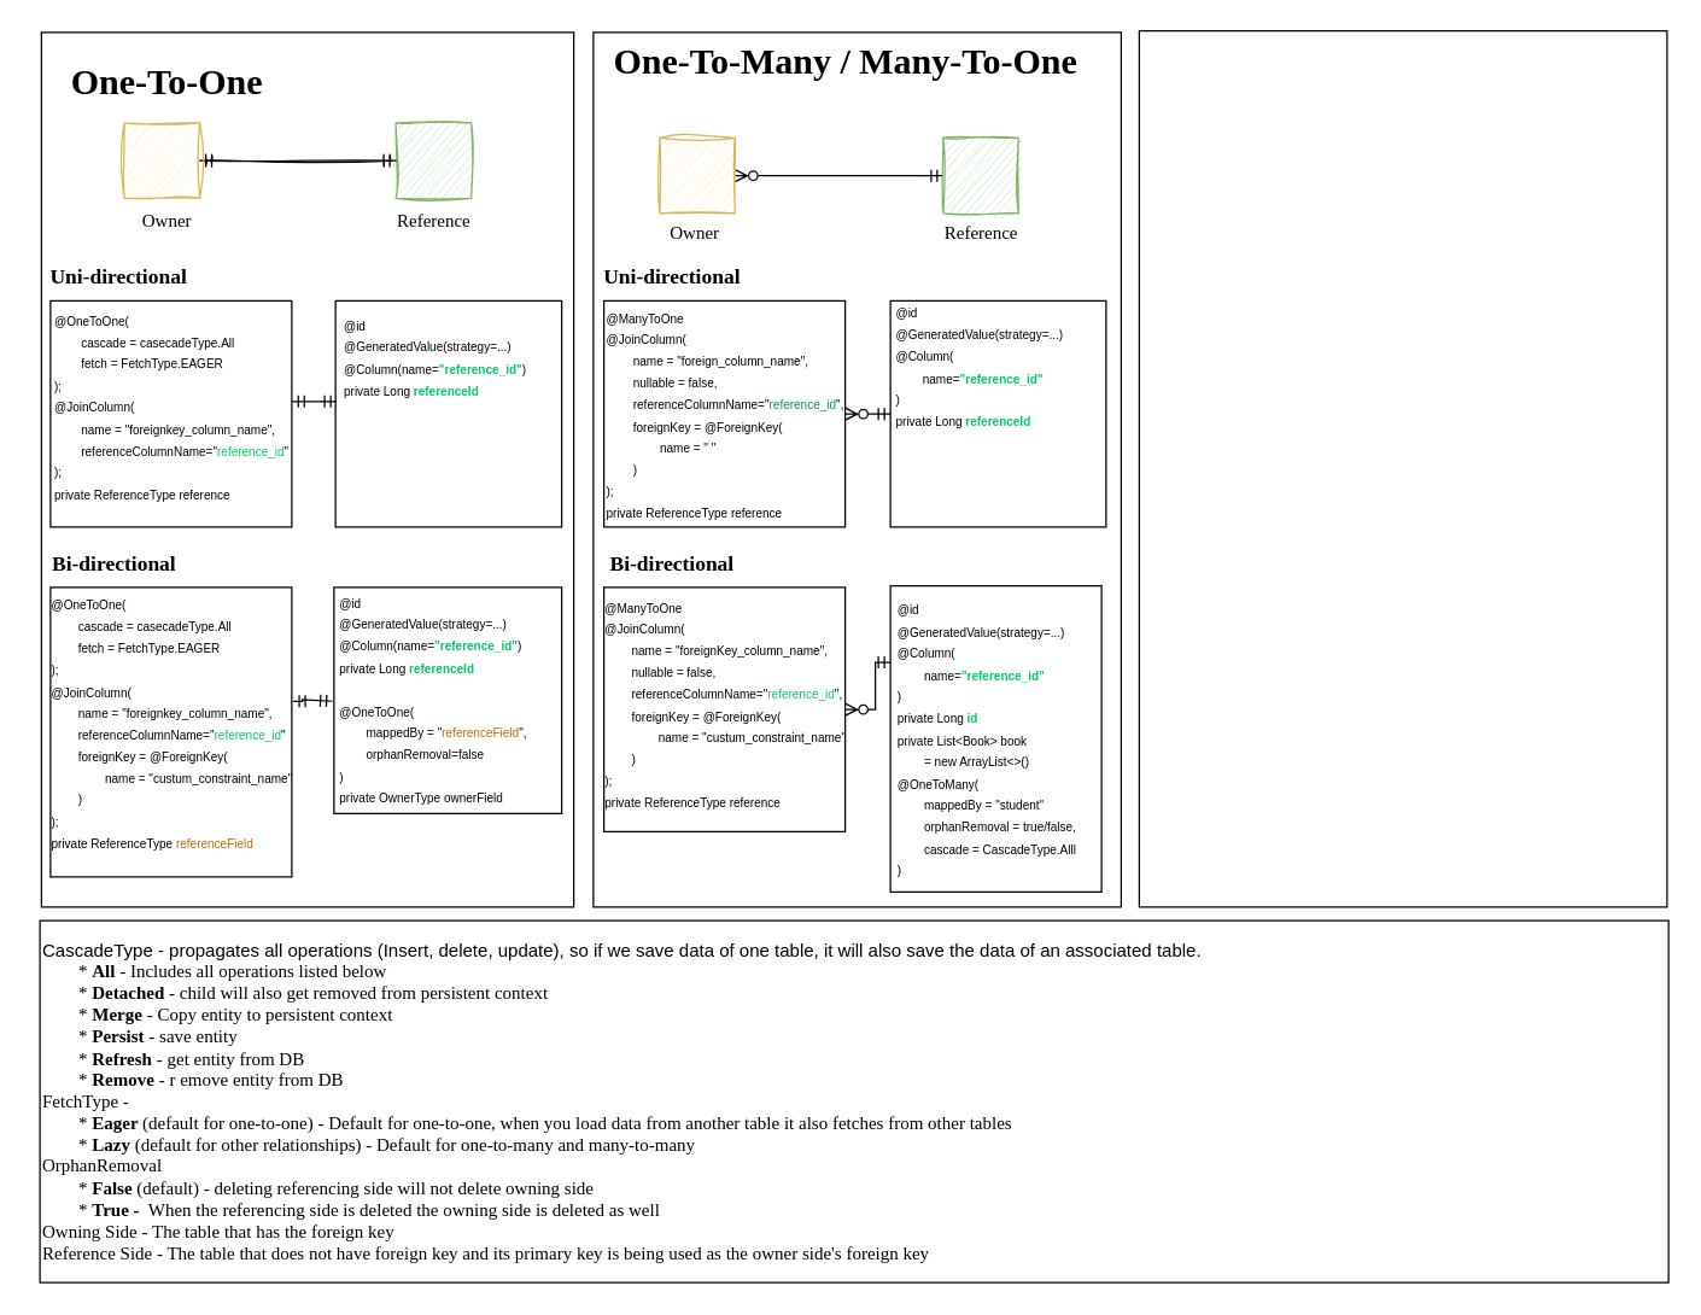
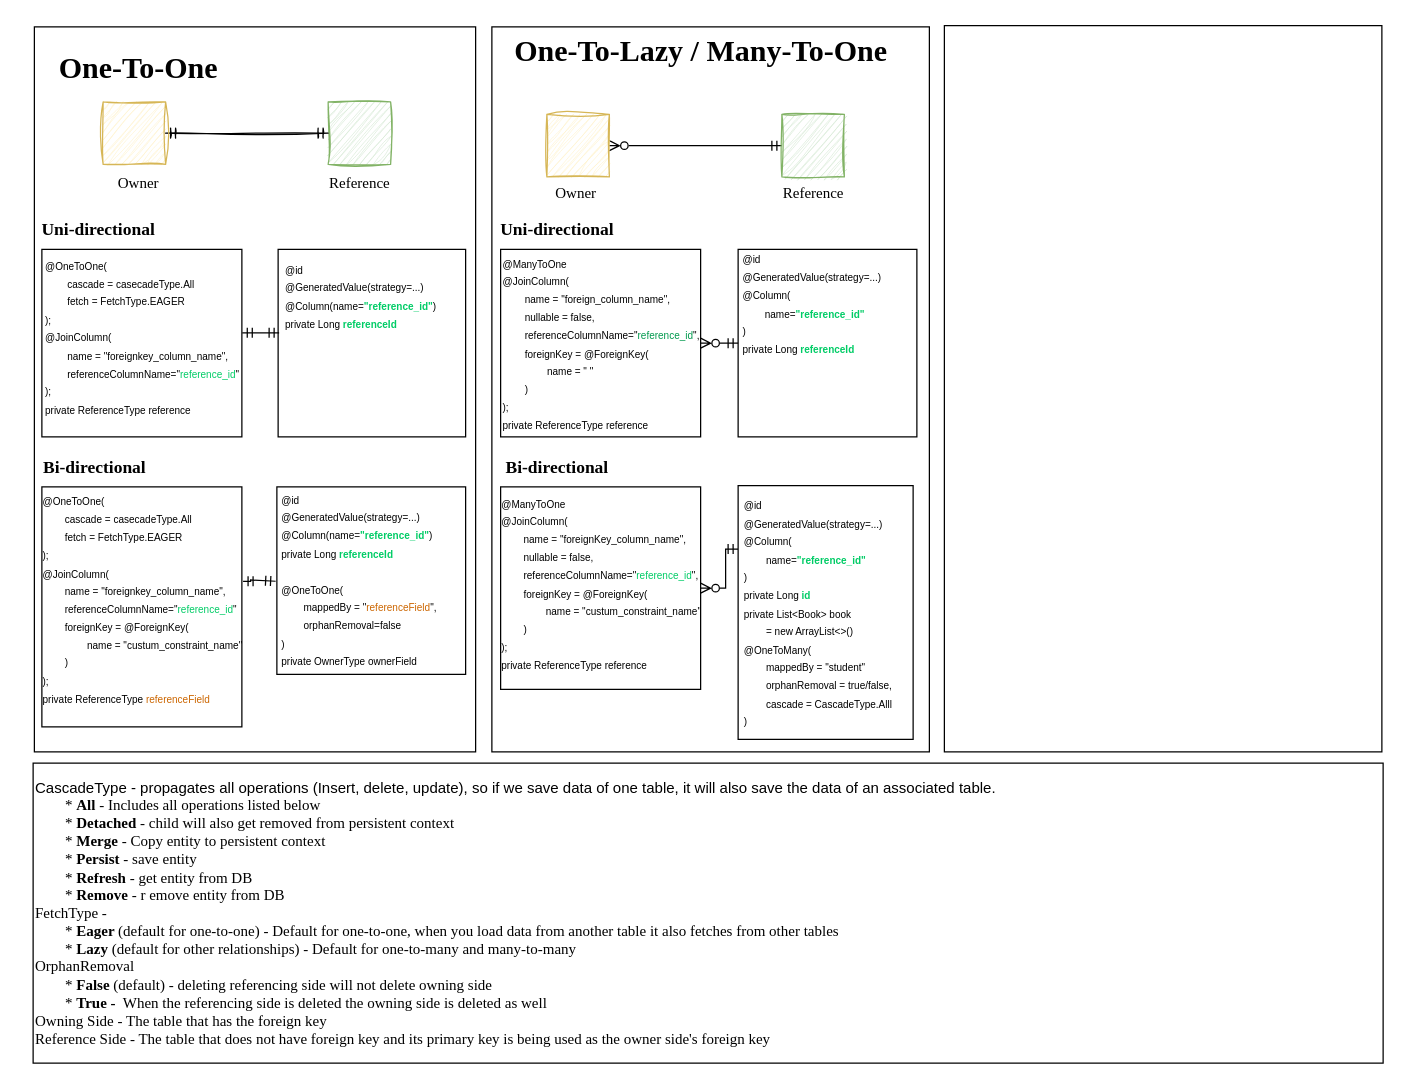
- <mxCell id="19" value="&lt;font style=&quot;font-size: 24px;&quot;&gt;&lt;b style=&quot;&quot;&gt;One-To-Many / Many-To-One&lt;/b&gt;&lt;/font&gt;" style="text;html=1;align=center;verticalAlign=middle;resizable=0;points=[];autosize=1;strokeColor=none;fillColor=none;fontFamily=Architects Daughter;fontSource=https%3A%2F%2Ffonts.googleapis.com%2Fcss%3Ffamily%3DArchitects%2BDaughter;" vertex="1" parent="1"><mxGeometry x="390" y="21" width="340" height="40" as="geometry" /></mxCell>
+ <mxCell id="19" value="&lt;font style=&quot;font-size: 24px;&quot;&gt;&lt;b style=&quot;&quot;&gt;One-To-Lazy / Many-To-One&lt;/b&gt;&lt;/font&gt;" style="text;html=1;align=center;verticalAlign=middle;resizable=0;points=[];autosize=1;strokeColor=none;fillColor=none;fontFamily=Architects Daughter;fontSource=https%3A%2F%2Ffonts.googleapis.com%2Fcss%3Ffamily%3DArchitects%2BDaughter;" vertex="1" parent="1"><mxGeometry x="390" y="21" width="340" height="40" as="geometry" /></mxCell>
